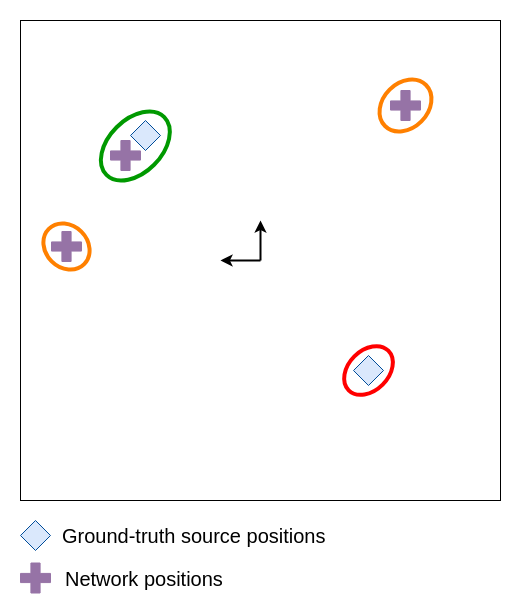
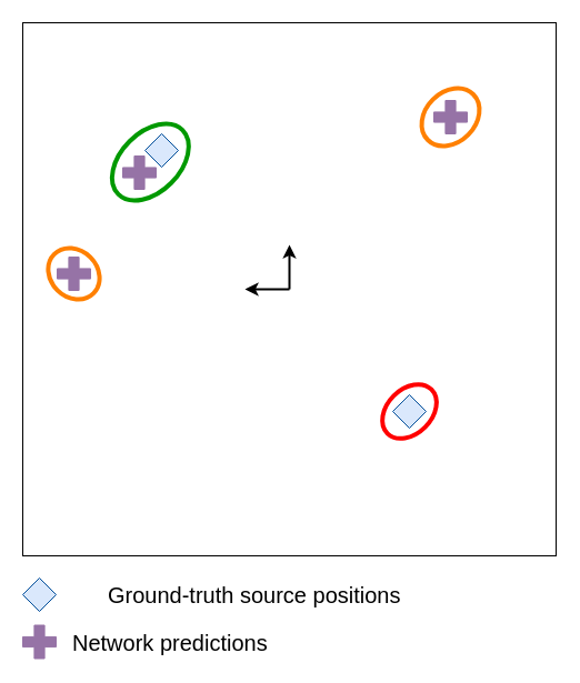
- <mxCell id="15" value="Ground-truth source positions" style="text;html=1;align=left;verticalAlign=middle;whiteSpace=wrap;rounded=0;fontSize=20;" vertex="1" parent="1"><mxGeometry x="60" y="520" width="290" height="30" as="geometry" /></mxCell>
+ <mxCell id="15" value="Ground-truth source positions" style="text;html=1;align=left;verticalAlign=middle;whiteSpace=wrap;rounded=0;fontSize=20;" vertex="1" parent="1"><mxGeometry x="95" y="520" width="290" height="30" as="geometry" /></mxCell>
- <mxCell id="16" value="Network positions" style="text;html=1;align=left;verticalAlign=middle;whiteSpace=wrap;rounded=0;fontSize=20;" vertex="1" parent="1"><mxGeometry x="63" y="562.5" width="210" height="30" as="geometry" /></mxCell>
+ <mxCell id="16" value="Network predictions" style="text;html=1;align=left;verticalAlign=middle;whiteSpace=wrap;rounded=0;fontSize=20;" vertex="1" parent="1"><mxGeometry x="63" y="562.5" width="210" height="30" as="geometry" /></mxCell>
